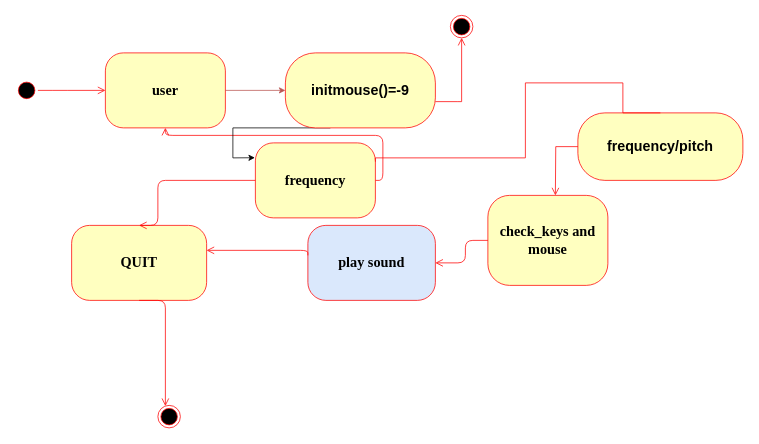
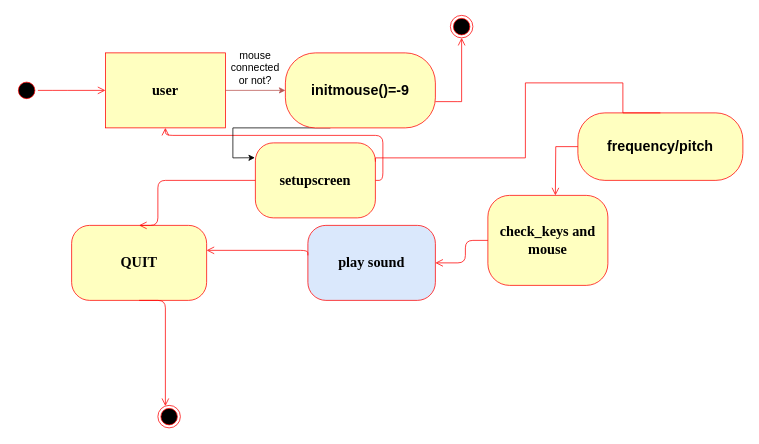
+ <mxCell id="16" value="&lt;font style=&quot;font-size: 14px;&quot;&gt;mouse connected or not?&lt;/font&gt;" style="text;html=1;strokeColor=none;fillColor=none;align=center;verticalAlign=middle;whiteSpace=wrap;rounded=0;" vertex="1" parent="1"><mxGeometry x="310" y="75" width="60" height="30" as="geometry" /></mxCell>
- <mxCell id="4" value="&lt;b&gt;&lt;font style=&quot;font-size: 19px;&quot;&gt;user&lt;/font&gt;&lt;/b&gt;" style="rounded=1;whiteSpace=wrap;html=1;arcSize=24;fillColor=#ffffc0;strokeColor=#ff0000;shadow=0;comic=0;labelBackgroundColor=none;fontFamily=Verdana;fontSize=12;fontColor=#000000;align=center;" parent="1" vertex="1"><mxGeometry x="140" y="70" width="160" height="100" as="geometry" /></mxCell>
+ <mxCell id="4" value="&lt;b&gt;&lt;font style=&quot;font-size: 19px;&quot;&gt;user&lt;/font&gt;&lt;/b&gt;" style="whiteSpace=wrap;html=1;arcSize=24;fillColor=#ffffc0;strokeColor=#ff0000;shadow=0;comic=0;labelBackgroundColor=none;fontFamily=Verdana;fontSize=12;fontColor=#000000;align=center;rounded=0;" parent="1" vertex="1"><mxGeometry x="140" y="70" width="160" height="100" as="geometry" /></mxCell>
- <mxCell id="6" value="&lt;b&gt;&lt;font style=&quot;font-size: 19px;&quot;&gt;frequency&lt;/font&gt;&lt;/b&gt;" style="rounded=1;whiteSpace=wrap;html=1;arcSize=24;fillColor=#ffffc0;strokeColor=#ff0000;shadow=0;comic=0;labelBackgroundColor=none;fontFamily=Verdana;fontSize=12;fontColor=#000000;align=center;" parent="1" vertex="1"><mxGeometry x="340" y="190" width="160" height="100" as="geometry" /></mxCell>
+ <mxCell id="6" value="&lt;b&gt;&lt;font style=&quot;font-size: 19px;&quot;&gt;setupscreen&lt;/font&gt;&lt;/b&gt;" style="rounded=1;whiteSpace=wrap;html=1;arcSize=24;fillColor=#ffffc0;strokeColor=#ff0000;shadow=0;comic=0;labelBackgroundColor=none;fontFamily=Verdana;fontSize=12;fontColor=#000000;align=center;" parent="1" vertex="1"><mxGeometry x="340" y="190" width="160" height="100" as="geometry" /></mxCell>
